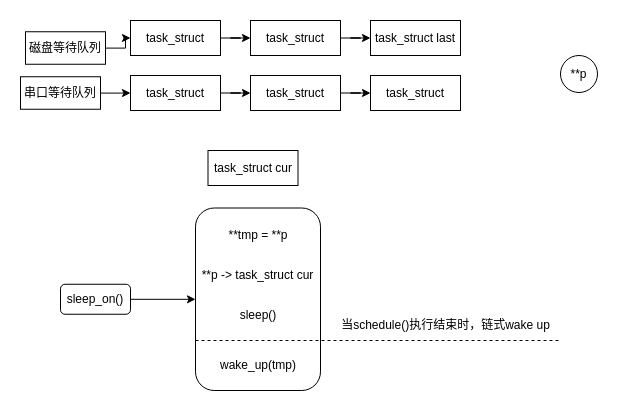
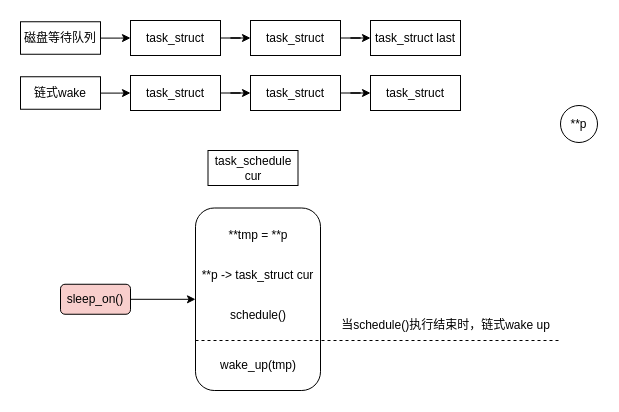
- <mxCell id="3" value="磁盘等待队列" style="rounded=0;whiteSpace=wrap;html=1;" vertex="1" parent="1"><mxGeometry x="25" y="31.25" width="80" height="32.5" as="geometry" /></mxCell>
+ <mxCell id="3" value="磁盘等待队列" style="rounded=0;whiteSpace=wrap;html=1;" vertex="1" parent="1"><mxGeometry x="20" y="21.25" width="80" height="32.5" as="geometry" /></mxCell>
- <mxCell id="19" value="**p" style="ellipse;whiteSpace=wrap;html=1;aspect=fixed;" vertex="1" parent="1"><mxGeometry x="560" y="55" width="37" height="37" as="geometry" /></mxCell>
+ <mxCell id="19" value="**p" style="ellipse;whiteSpace=wrap;html=1;aspect=fixed;" vertex="1" parent="1"><mxGeometry x="560" y="105" width="37" height="37" as="geometry" /></mxCell>
- <mxCell id="13" value="串口等待队列" style="rounded=0;whiteSpace=wrap;html=1;" vertex="1" parent="1"><mxGeometry x="20" y="76.25" width="80" height="32.5" as="geometry" /></mxCell>
+ <mxCell id="13" value="链式wake" style="rounded=0;whiteSpace=wrap;html=1;" vertex="1" parent="1"><mxGeometry x="20" y="76.25" width="80" height="32.5" as="geometry" /></mxCell>
- <mxCell id="21" value="task_struct cur" style="rounded=0;whiteSpace=wrap;html=1;" vertex="1" parent="1"><mxGeometry x="207.5" y="150" width="90" height="35" as="geometry" /></mxCell>
+ <mxCell id="21" value="task_schedule cur" style="rounded=0;whiteSpace=wrap;html=1;" vertex="1" parent="1"><mxGeometry x="207.5" y="150" width="90" height="35" as="geometry" /></mxCell>
- <mxCell id="10" value="sleep_on()" style="rounded=1;whiteSpace=wrap;html=1;" vertex="1" parent="1"><mxGeometry x="60" y="283.75" width="70" height="30" as="geometry" /></mxCell>
+ <mxCell id="10" value="sleep_on()" style="rounded=1;whiteSpace=wrap;html=1;fillColor=#f8cecc;" vertex="1" parent="1"><mxGeometry x="60" y="283.75" width="70" height="30" as="geometry" /></mxCell>
- <mxCell id="20" value="sleep()" style="text;html=1;align=center;verticalAlign=middle;whiteSpace=wrap;rounded=0;" vertex="1" parent="1"><mxGeometry x="217.5" y="300" width="80" height="30" as="geometry" /></mxCell>
+ <mxCell id="20" value="schedule()" style="text;html=1;align=center;verticalAlign=middle;whiteSpace=wrap;rounded=0;" vertex="1" parent="1"><mxGeometry x="217.5" y="300" width="80" height="30" as="geometry" /></mxCell>
